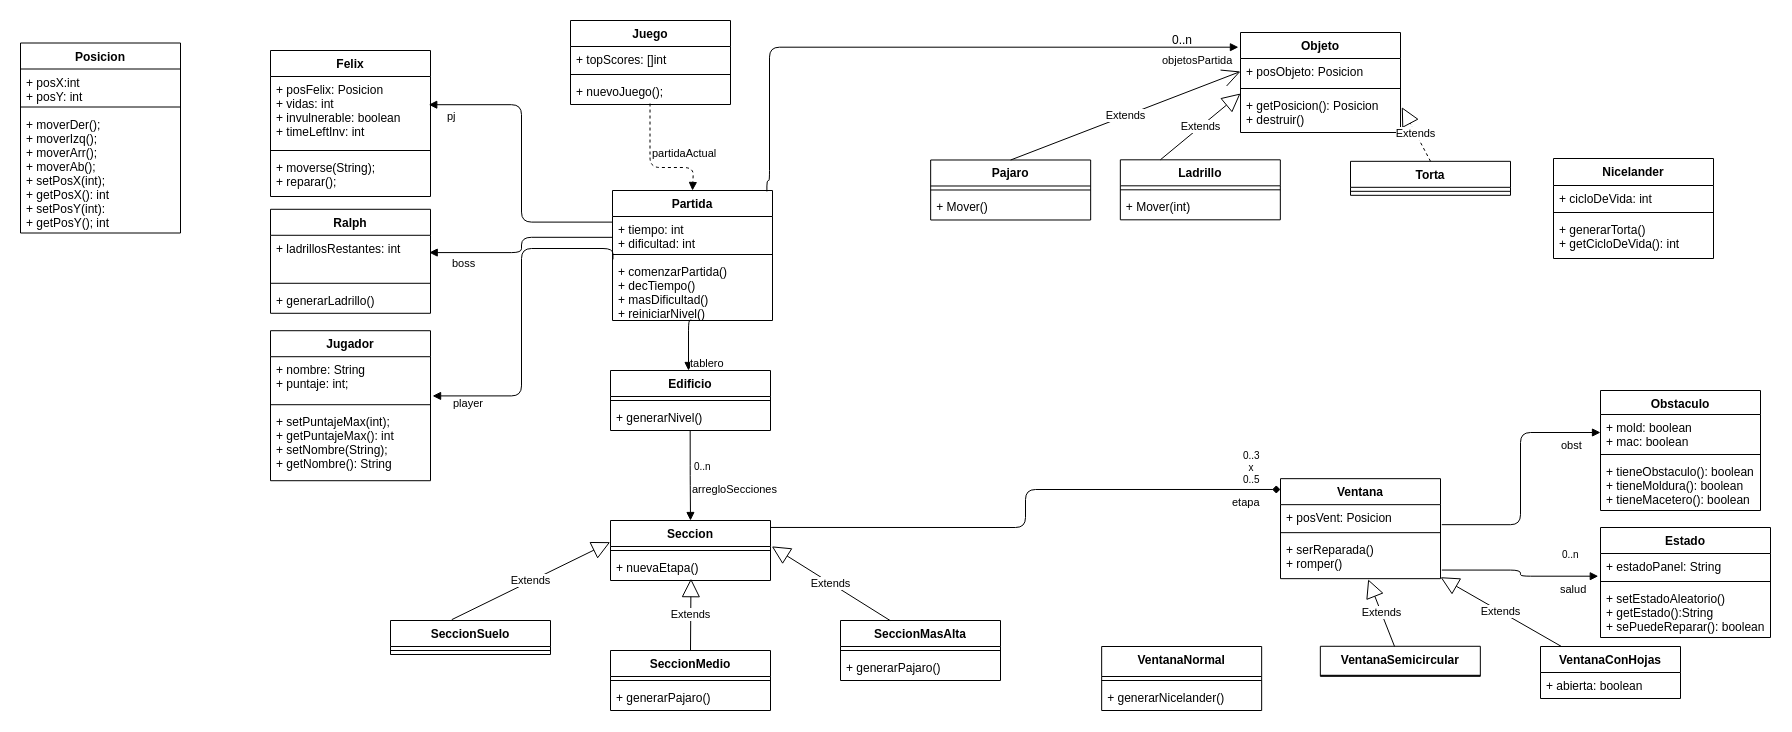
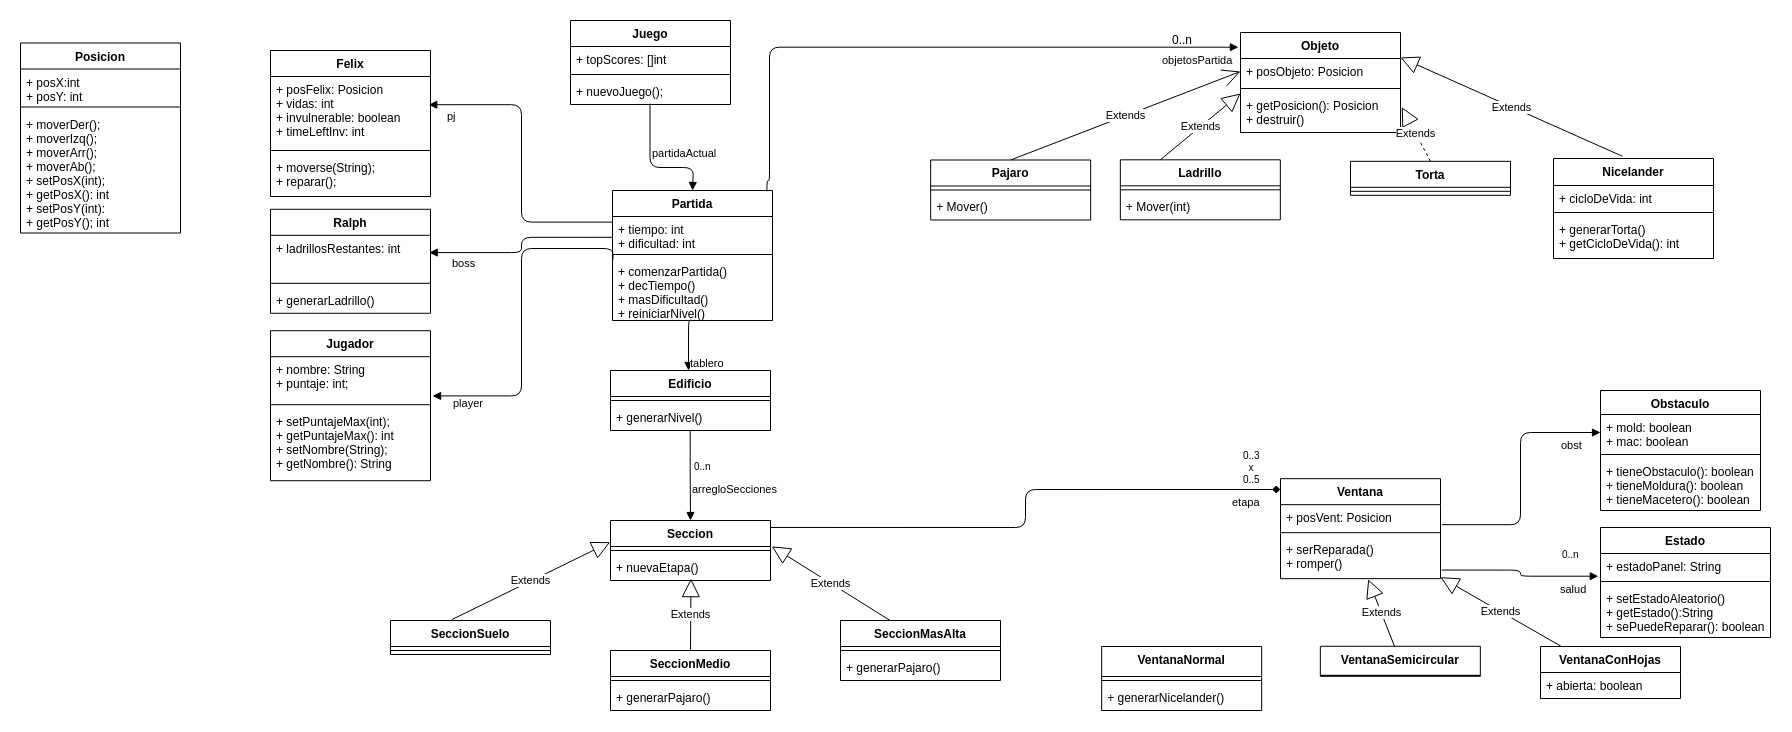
+ <mxCell id="86" value="Extends" style="endArrow=block;endSize=16;endFill=0;html=1;exitX=0.431;exitY=-0.022;exitDx=0;exitDy=0;exitPerimeter=0;entryX=1;entryY=0.25;entryDx=0;entryDy=0;" parent="1" source="62" target="71" edge="1"><mxGeometry width="160" relative="1" as="geometry"><mxPoint x="1620" y="90" as="sourcePoint" /><mxPoint x="1780" y="90" as="targetPoint" /></mxGeometry></mxCell>
- <mxCell id="75" value="partidaActual" style="endArrow=block;endFill=1;html=1;edgeStyle=orthogonalEdgeStyle;align=left;verticalAlign=top;entryX=0.5;entryY=0;entryDx=0;entryDy=0;exitX=0.497;exitY=0.963;exitDx=0;exitDy=0;exitPerimeter=0;dashed=1;" parent="1" source="5" target="10" edge="1"><mxGeometry x="-0.432" relative="1" as="geometry"><mxPoint x="692" y="150" as="sourcePoint" /><mxPoint x="1020" y="320" as="targetPoint" /><Array as="points"><mxPoint x="693" y="167" /></Array><mxPoint as="offset" /></mxGeometry></mxCell>
+ <mxCell id="75" value="partidaActual" style="endArrow=block;endFill=1;html=1;edgeStyle=orthogonalEdgeStyle;align=left;verticalAlign=top;entryX=0.5;entryY=0;entryDx=0;entryDy=0;exitX=0.497;exitY=0.963;exitDx=0;exitDy=0;exitPerimeter=0;" parent="1" source="5" target="10" edge="1"><mxGeometry x="-0.432" relative="1" as="geometry"><mxPoint x="692" y="150" as="sourcePoint" /><mxPoint x="1020" y="320" as="targetPoint" /><Array as="points"><mxPoint x="693" y="167" /></Array><mxPoint as="offset" /></mxGeometry></mxCell>
